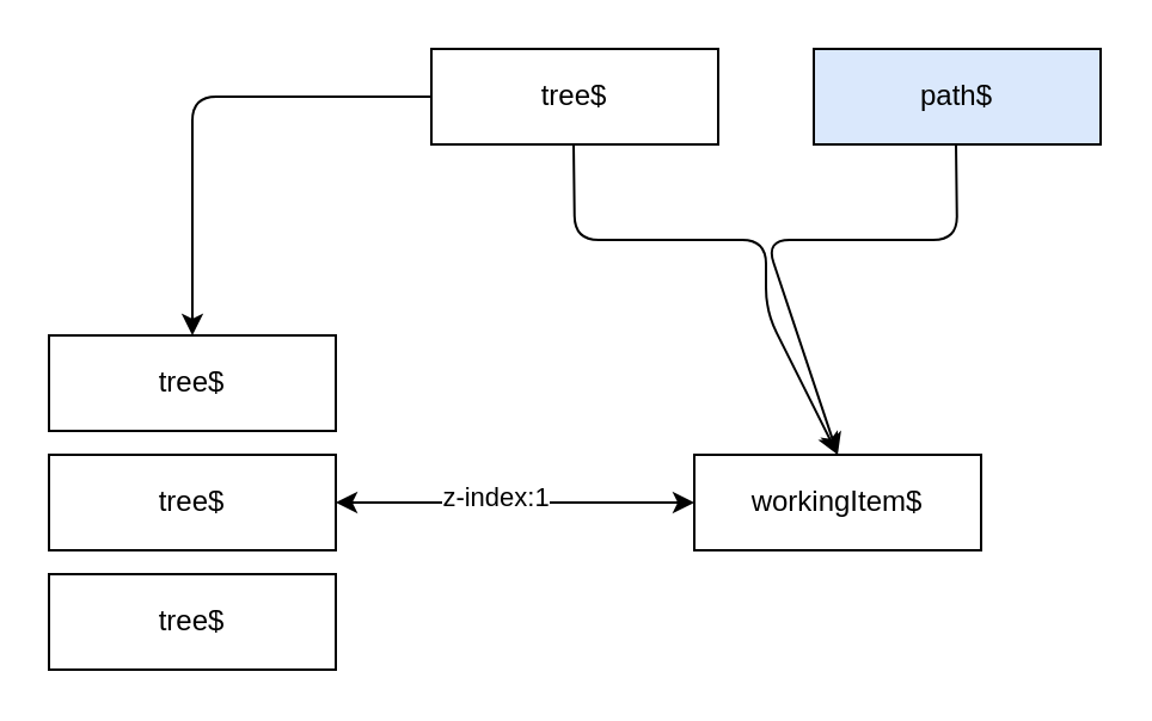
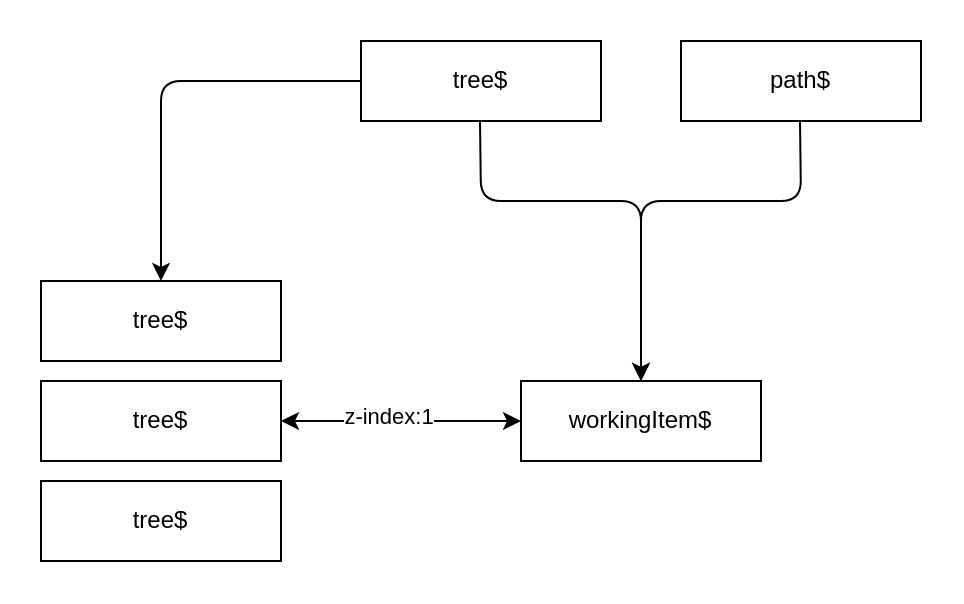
- <mxCell id="3" value="path$" style="rounded=0;whiteSpace=wrap;html=1;fillColor=#dae8fc;" vertex="1" parent="1"><mxGeometry x="340" y="20" width="120" height="40" as="geometry" /></mxCell>
+ <mxCell id="3" value="path$" style="rounded=0;whiteSpace=wrap;html=1;" vertex="1" parent="1"><mxGeometry x="340" y="20" width="120" height="40" as="geometry" /></mxCell>
- <mxCell id="7" value="workingItem$" style="rounded=0;whiteSpace=wrap;html=1;" vertex="1" parent="1"><mxGeometry x="290" y="190" width="120" height="40" as="geometry" /></mxCell>
+ <mxCell id="7" value="workingItem$" style="rounded=0;whiteSpace=wrap;html=1;" vertex="1" parent="1"><mxGeometry x="260" y="190" width="120" height="40" as="geometry" /></mxCell>
